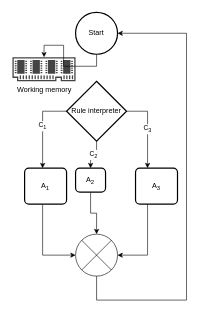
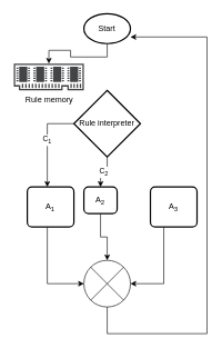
- <mxCell id="16" value="Start" style="strokeWidth=2;html=1;shape=mxgraph.flowchart.start_2;whiteSpace=wrap;" parent="1" vertex="1"><mxGeometry x="125.26" y="20" width="70" height="70" as="geometry" /></mxCell>
+ <mxCell id="16" value="Start" style="strokeWidth=2;html=1;shape=mxgraph.flowchart.start_2;whiteSpace=wrap;" parent="1" vertex="1"><mxGeometry x="125.26" y="20" width="70" height="45" as="geometry" /></mxCell>
- <mxCell id="2" value="Working memory" style="pointerEvents=1;shadow=0;dashed=0;html=1;strokeColor=none;fillColor=#434445;aspect=fixed;labelPosition=center;verticalLabelPosition=bottom;verticalAlign=top;align=center;outlineConnect=0;shape=mxgraph.vvd.memory;" parent="1" vertex="1"><mxGeometry x="20" y="95" width="105.26" height="40" as="geometry" /></mxCell>
+ <mxCell id="2" value="Rule memory" style="pointerEvents=1;shadow=0;dashed=0;html=1;strokeColor=none;fillColor=#434445;aspect=fixed;labelPosition=center;verticalLabelPosition=bottom;verticalAlign=top;align=center;outlineConnect=0;shape=mxgraph.vvd.memory;" parent="1" vertex="1"><mxGeometry x="20" y="95" width="105.26" height="40" as="geometry" /></mxCell>
- <mxCell id="5" value="C&lt;sub&gt;3&lt;/sub&gt;" style="edgeStyle=orthogonalEdgeStyle;rounded=0;orthogonalLoop=1;jettySize=auto;html=1;" parent="1" source="6" target="12" edge="1"><mxGeometry relative="1" as="geometry"><Array as="points"><mxPoint x="245.26" y="185" /></Array></mxGeometry></mxCell>
